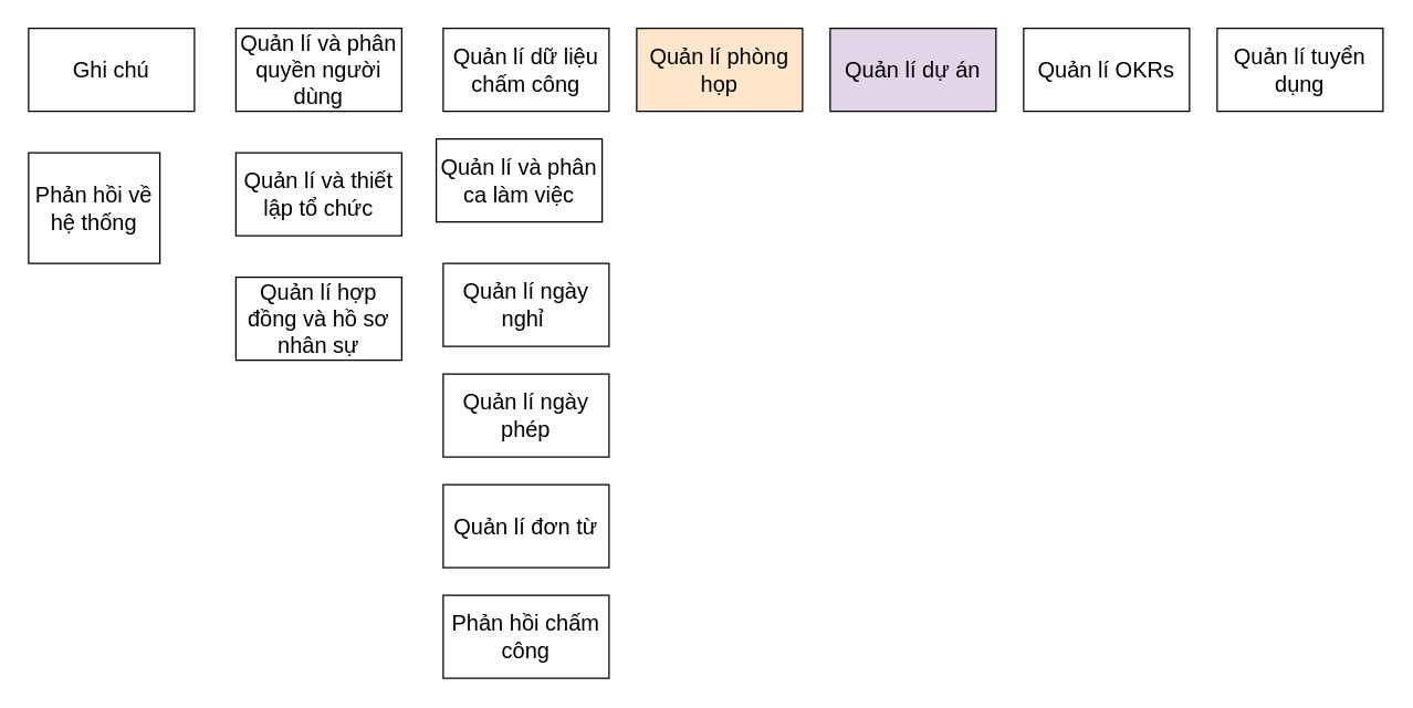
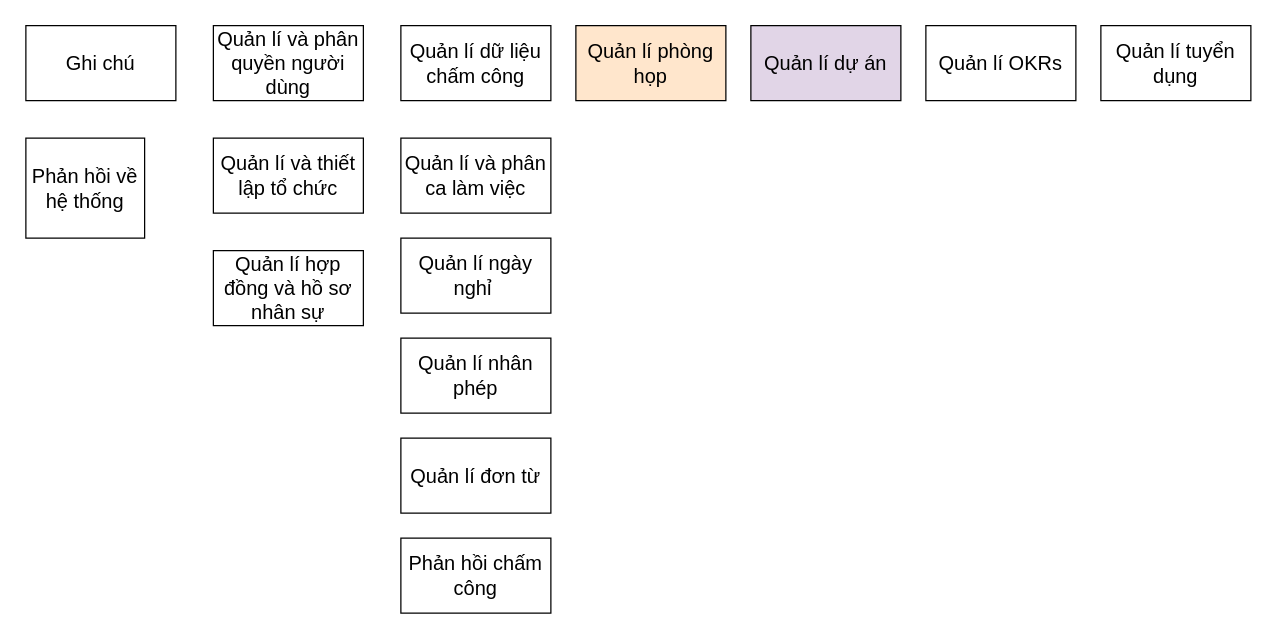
- <mxCell id="5" value="Quản lí và phân ca làm việc" style="rounded=0;whiteSpace=wrap;html=1;fontSize=16;" vertex="1" parent="1"><mxGeometry x="315" y="100" width="120" height="60" as="geometry" /></mxCell>
+ <mxCell id="5" value="Quản lí và phân ca làm việc" style="rounded=0;whiteSpace=wrap;html=1;fontSize=16;" vertex="1" parent="1"><mxGeometry x="320" y="110" width="120" height="60" as="geometry" /></mxCell>
- <mxCell id="8" value="Quản lí ngày phép" style="rounded=0;whiteSpace=wrap;html=1;fontSize=16;" vertex="1" parent="1"><mxGeometry x="320" y="270" width="120" height="60" as="geometry" /></mxCell>
+ <mxCell id="8" value="Quản lí nhân phép" style="rounded=0;whiteSpace=wrap;html=1;fontSize=16;" vertex="1" parent="1"><mxGeometry x="320" y="270" width="120" height="60" as="geometry" /></mxCell>
